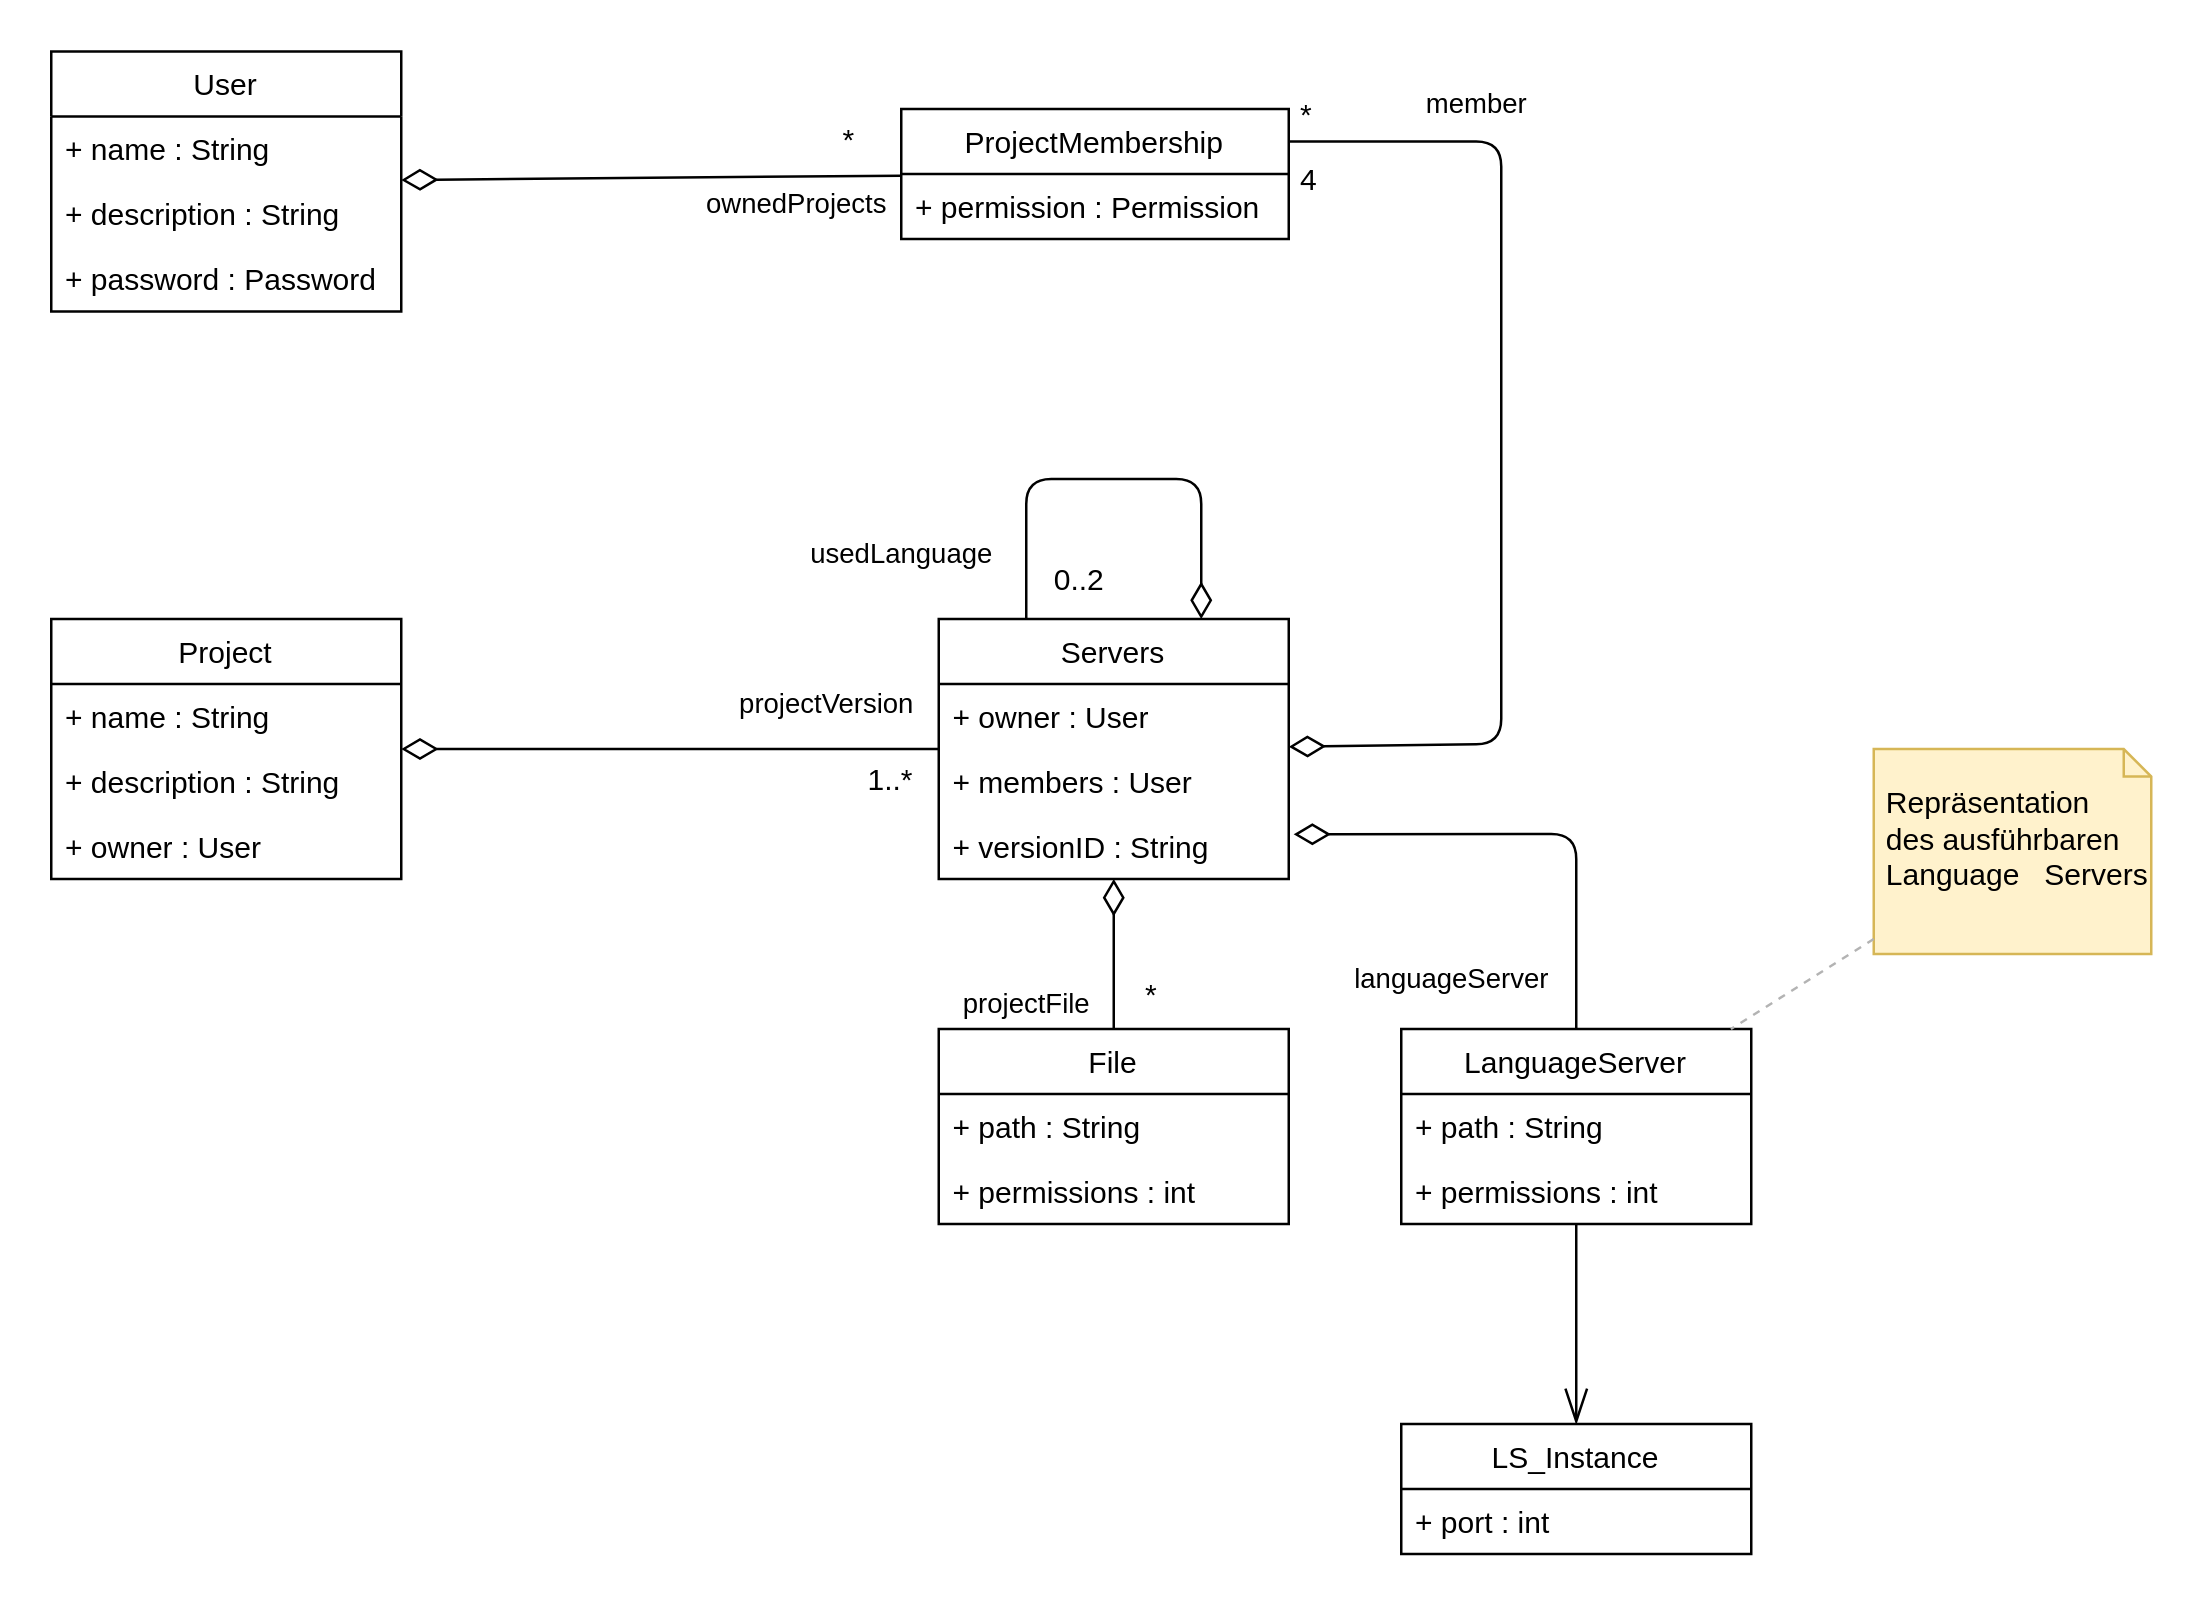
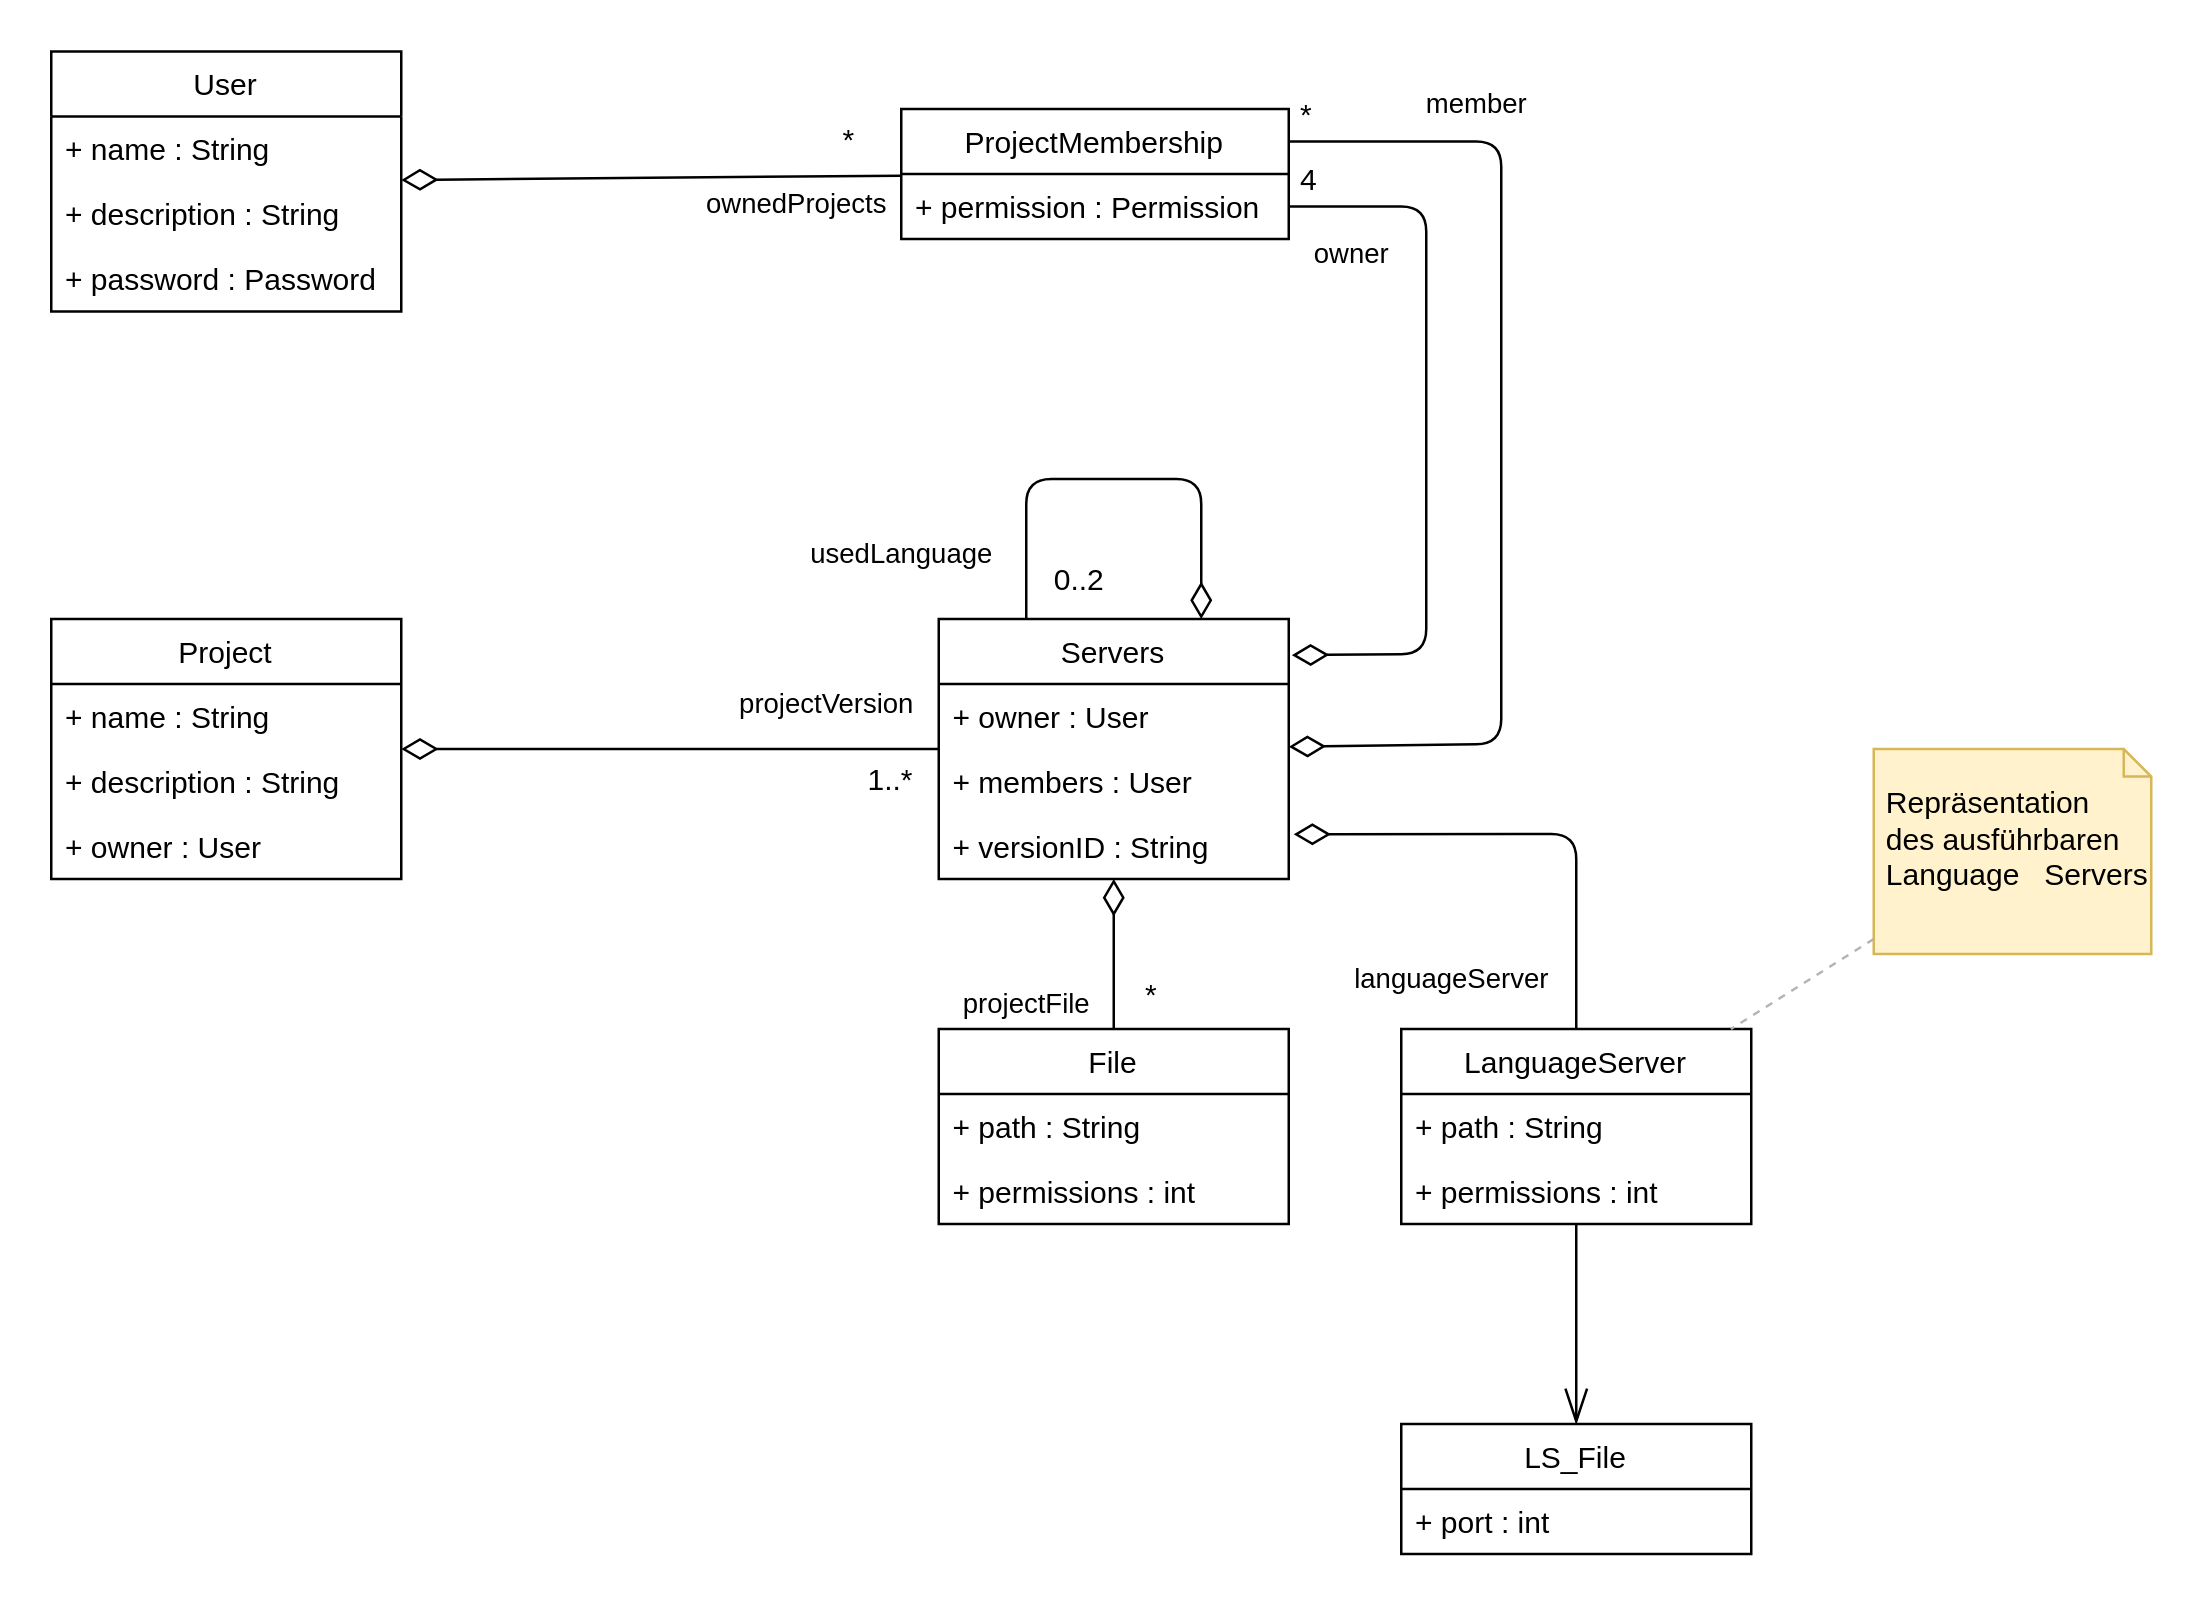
+ <mxCell id="23" value="owner" style="endArrow=diamondThin;endFill=0;endSize=12;html=1;entryX=1.009;entryY=0.139;entryDx=0;entryDy=0;entryPerimeter=0;exitX=1;exitY=0.5;exitDx=0;exitDy=0;" edge="1" parent="1" source="18" target="6"><mxGeometry x="-0.486" y="-30" width="160" relative="1" as="geometry"><mxPoint x="420" y="257" as="sourcePoint" /><mxPoint x="490" y="257" as="targetPoint" /><Array as="points"><mxPoint x="570" y="82" /><mxPoint x="570" y="261" /></Array><mxPoint as="offset" /></mxGeometry></mxCell>
- <mxCell id="35" value="LS_Instance" style="swimlane;fontStyle=0;childLayout=stackLayout;horizontal=1;startSize=26;fillColor=none;horizontalStack=0;resizeParent=1;resizeParentMax=0;resizeLast=0;collapsible=1;marginBottom=0;" vertex="1" parent="1"><mxGeometry x="560" y="569" width="140" height="52" as="geometry" /></mxCell>
+ <mxCell id="35" value="LS_File" style="swimlane;fontStyle=0;childLayout=stackLayout;horizontal=1;startSize=26;fillColor=none;horizontalStack=0;resizeParent=1;resizeParentMax=0;resizeLast=0;collapsible=1;marginBottom=0;" vertex="1" parent="1"><mxGeometry x="560" y="569" width="140" height="52" as="geometry" /></mxCell>
